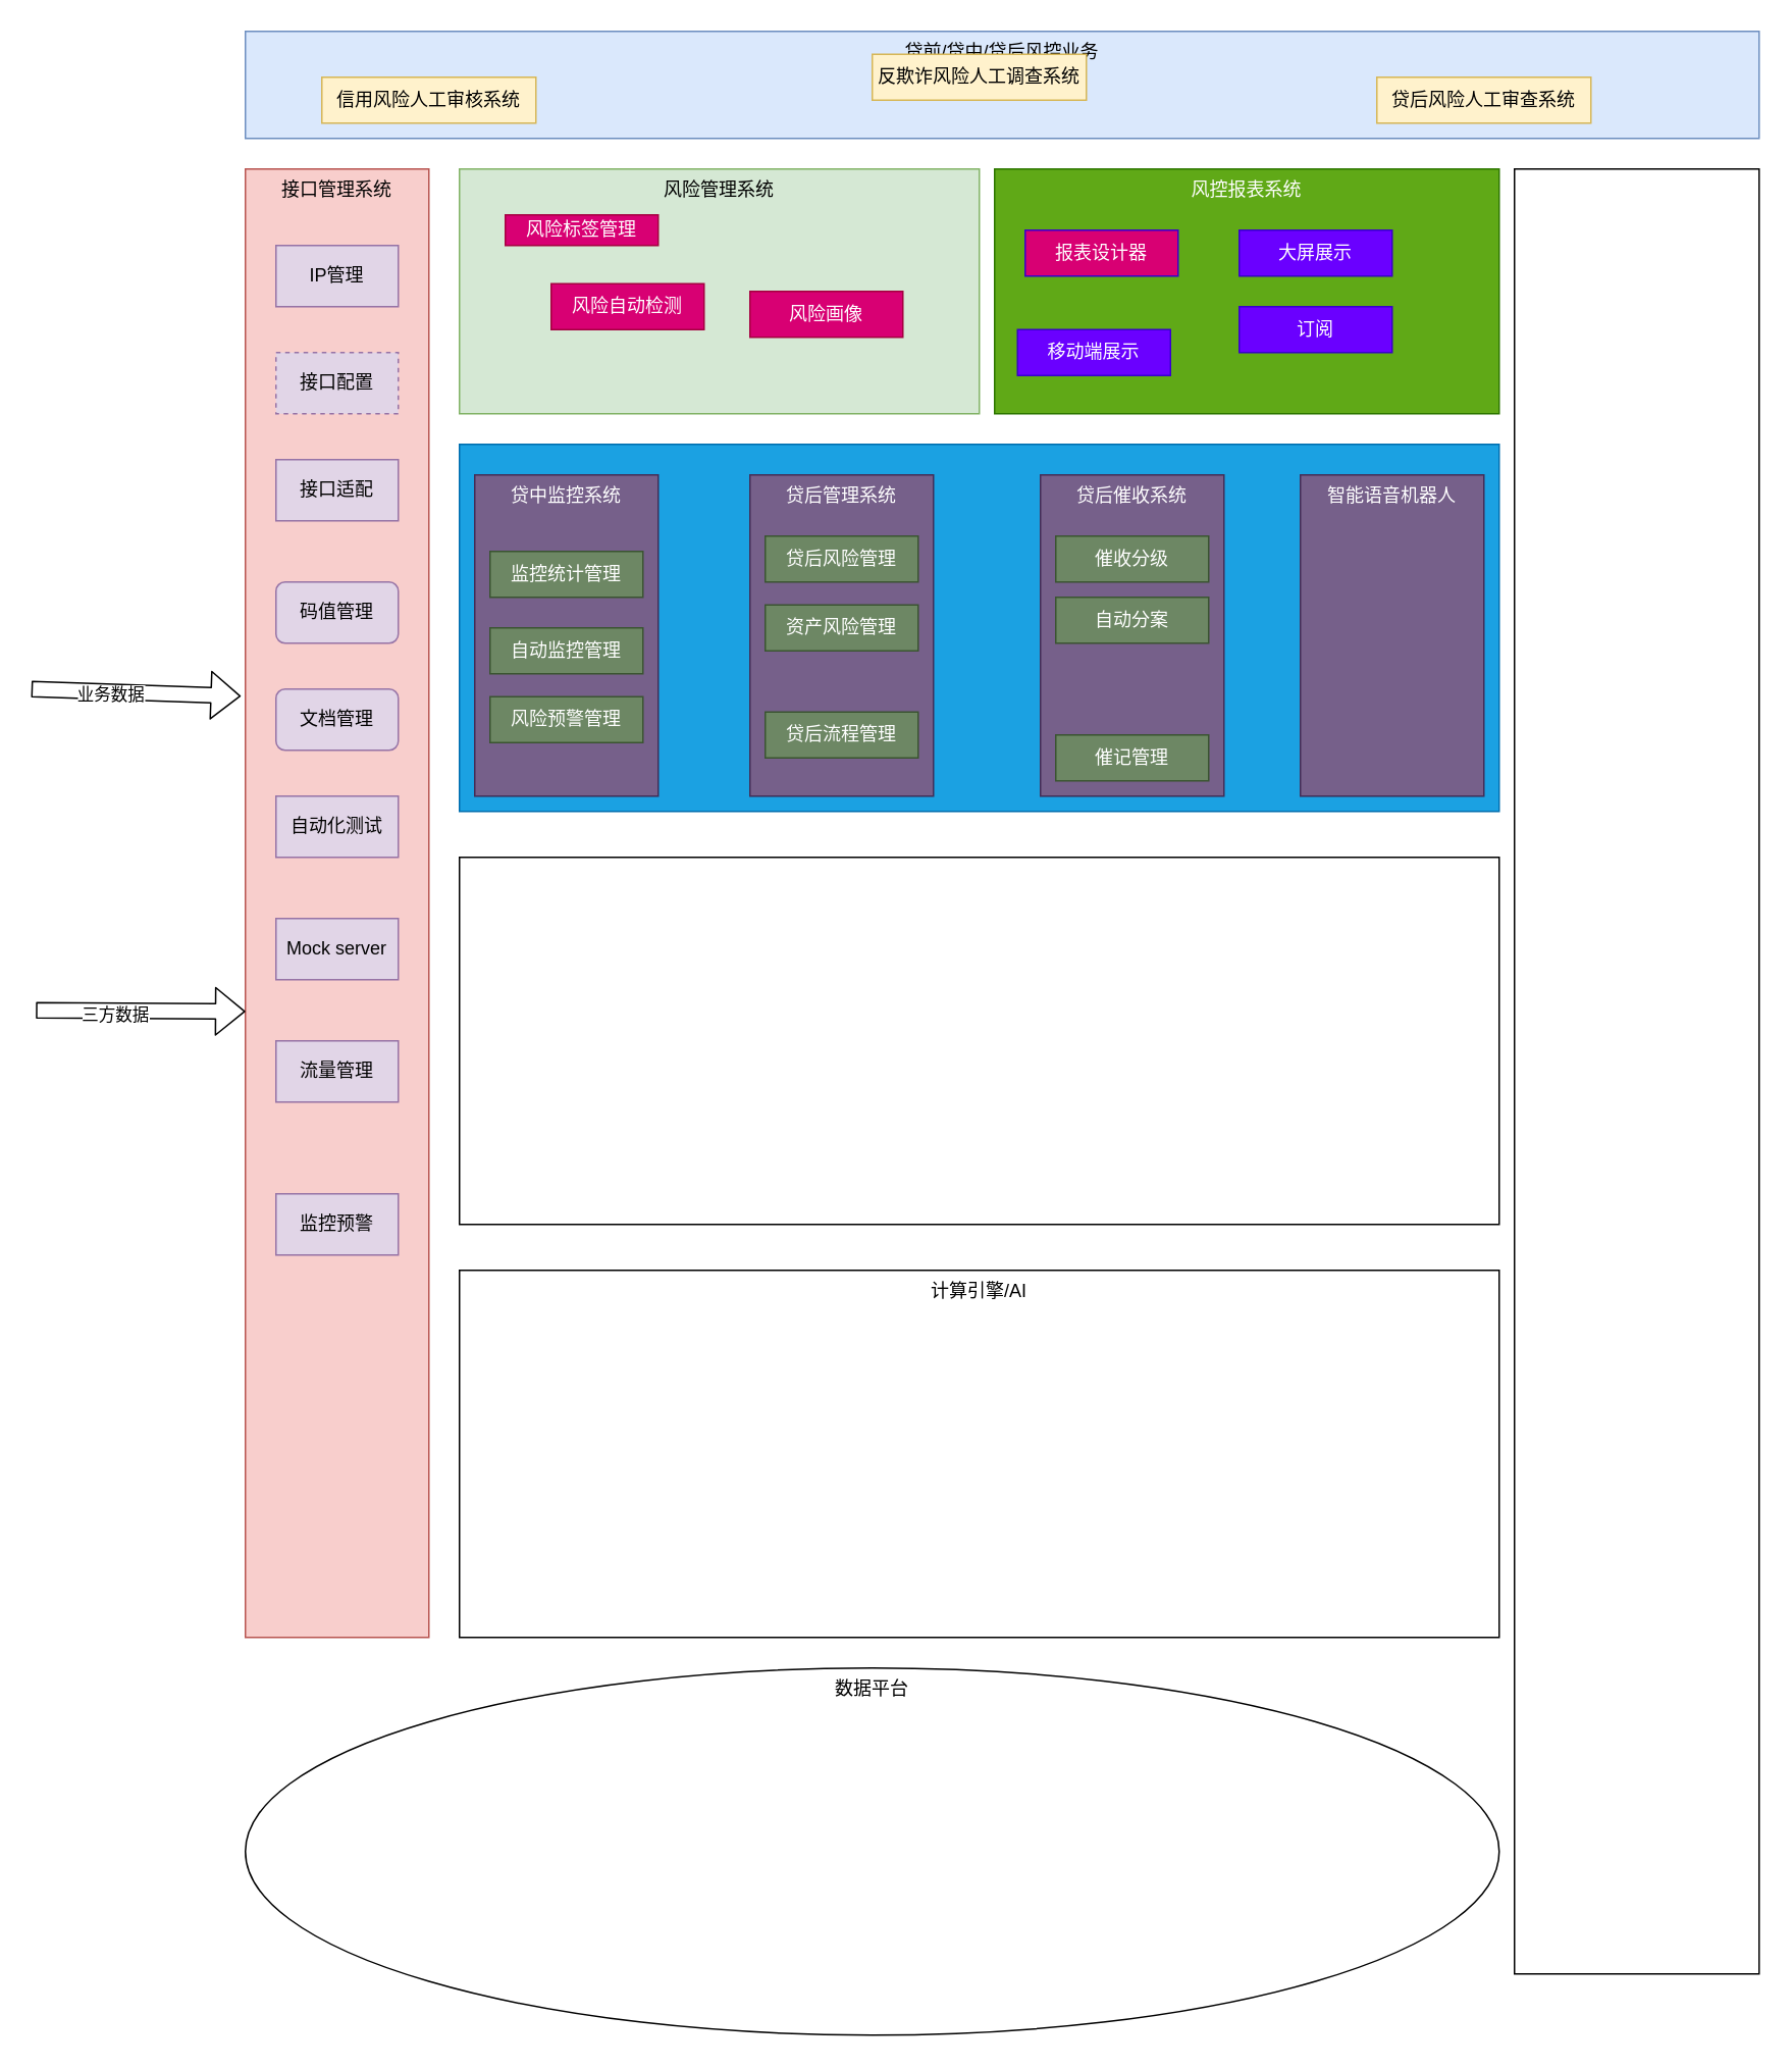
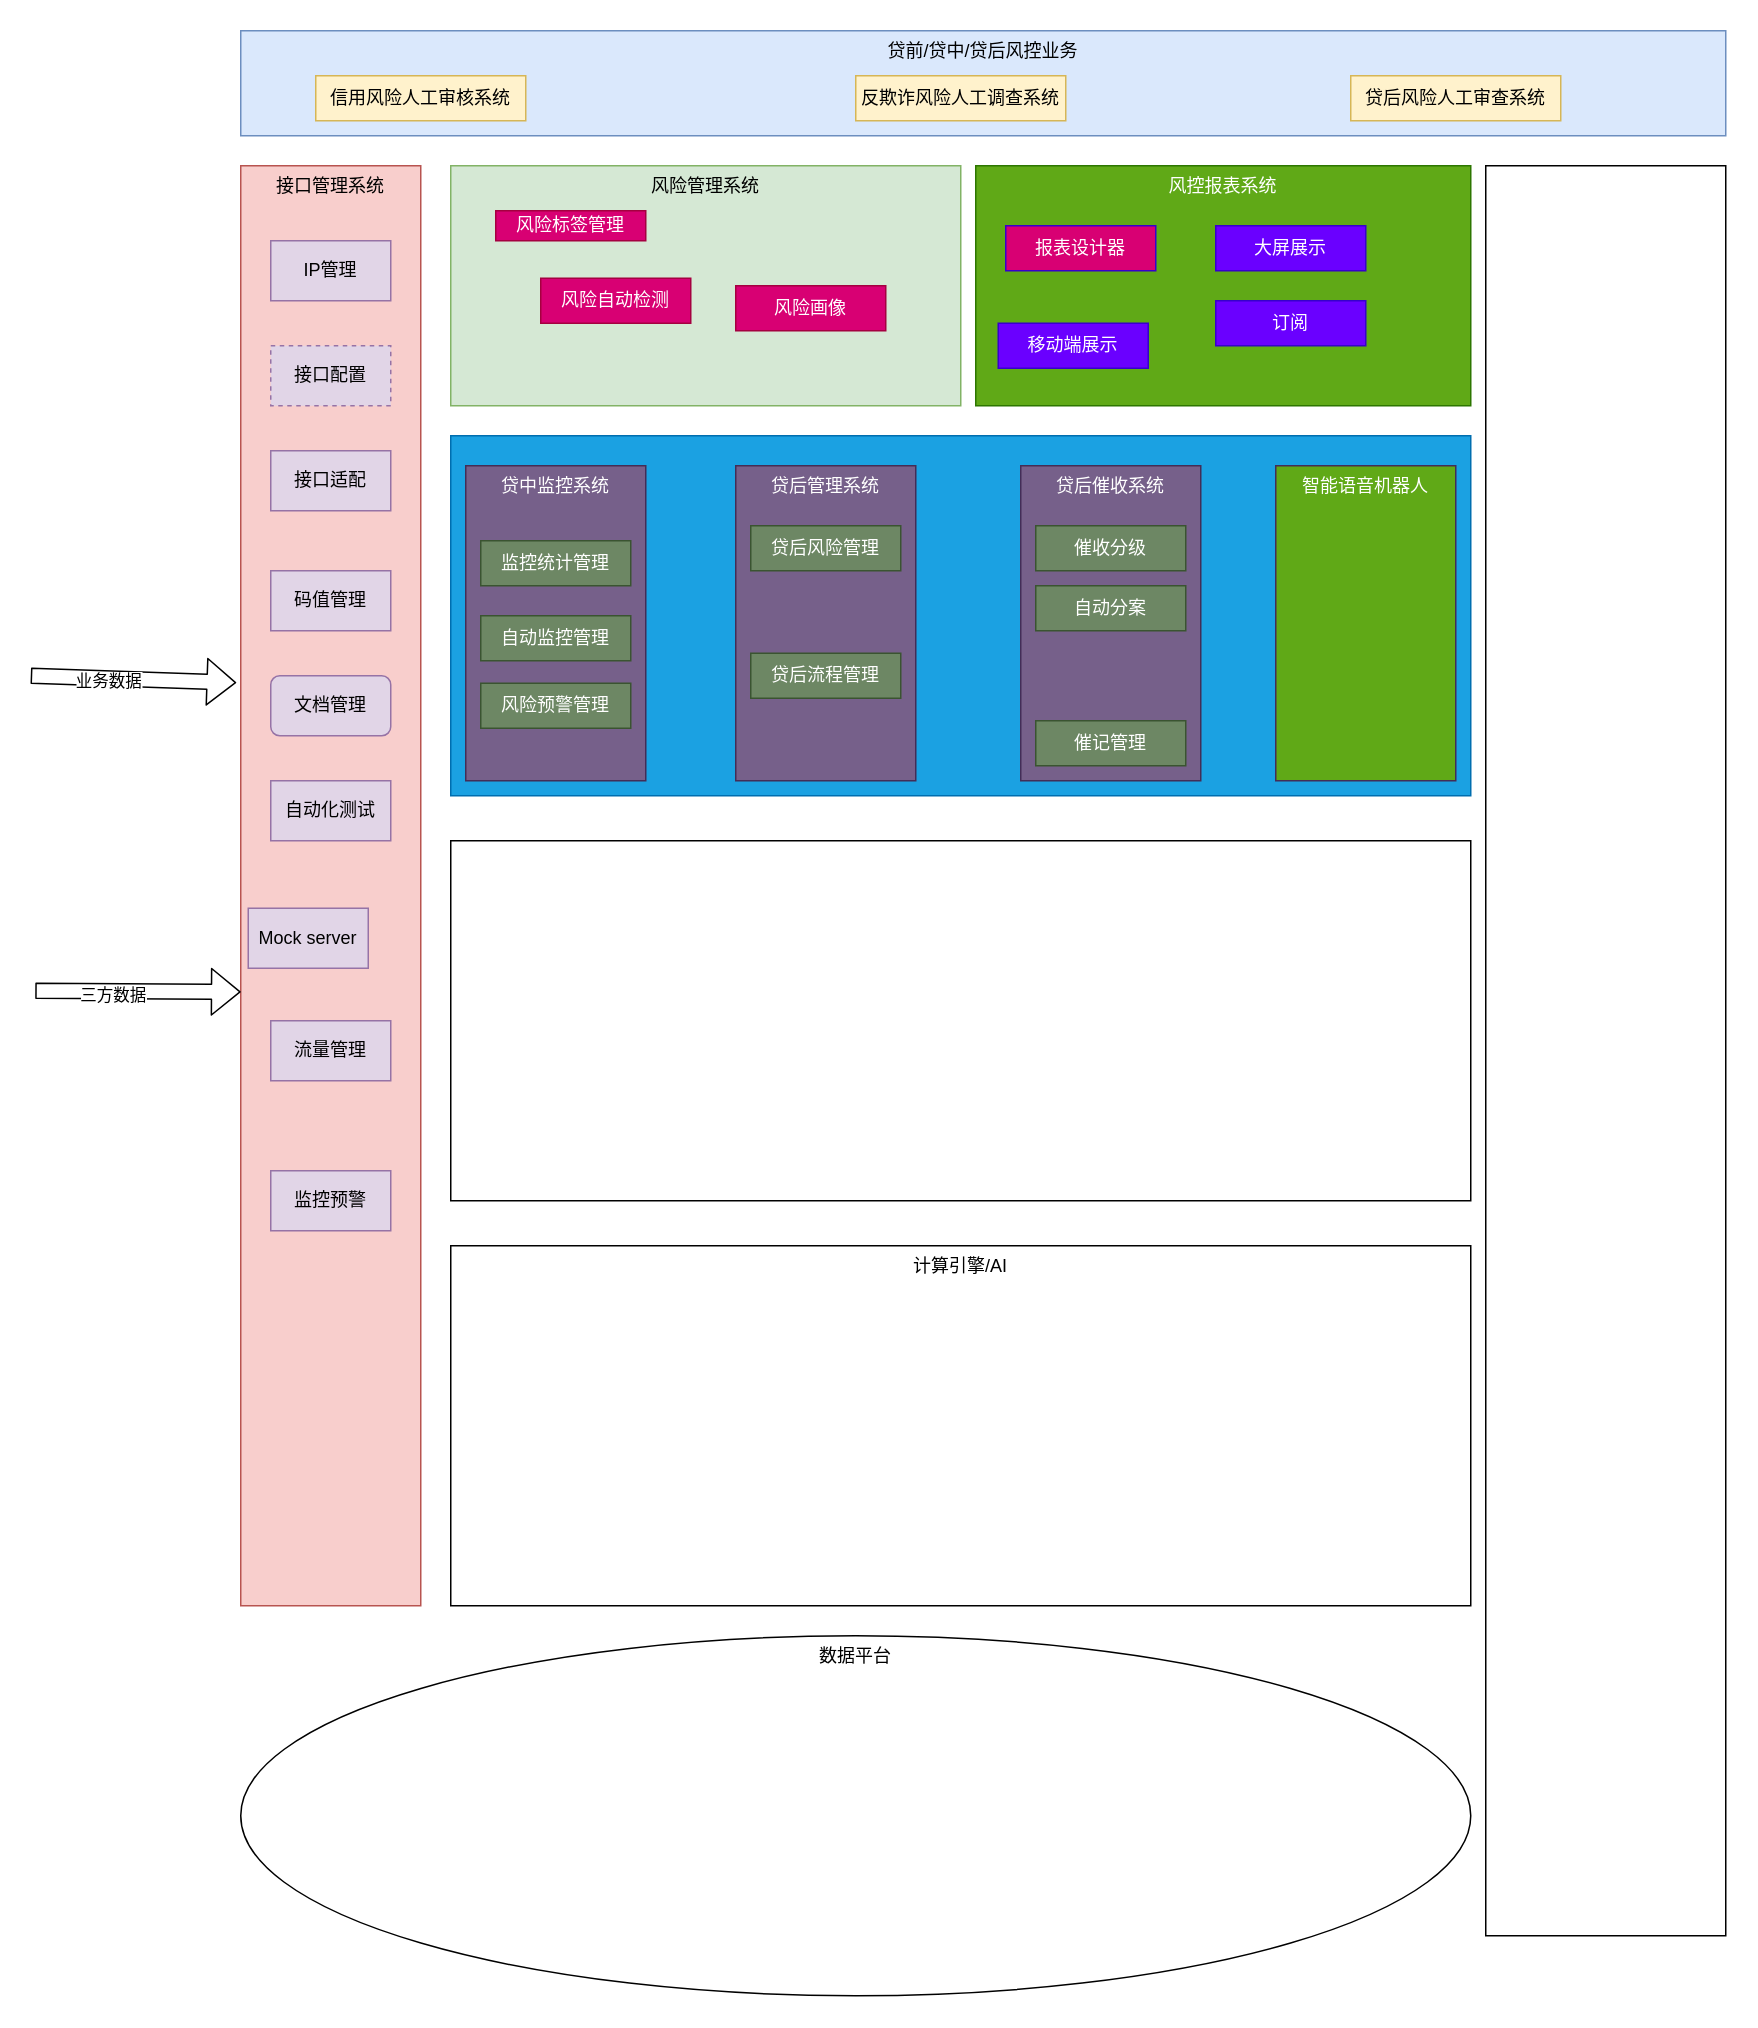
- <mxCell id="4" value="反欺诈风险人工调查系统" style="rounded=0;whiteSpace=wrap;html=1;fillColor=#fff2cc;strokeColor=#d6b656;" vertex="1" parent="1"><mxGeometry x="570" y="35" width="140" height="30" as="geometry" /></mxCell>
+ <mxCell id="4" value="反欺诈风险人工调查系统" style="rounded=0;whiteSpace=wrap;html=1;fillColor=#fff2cc;strokeColor=#d6b656;" vertex="1" parent="1"><mxGeometry x="570" y="50" width="140" height="30" as="geometry" /></mxCell>
- <mxCell id="10" value="码值管理" style="whiteSpace=wrap;html=1;fillColor=#e1d5e7;strokeColor=#9673a6;rounded=1;" vertex="1" parent="1"><mxGeometry x="180" y="380" width="80" height="40" as="geometry" /></mxCell>
+ <mxCell id="10" value="码值管理" style="rounded=0;whiteSpace=wrap;html=1;fillColor=#e1d5e7;strokeColor=#9673a6;" vertex="1" parent="1"><mxGeometry x="180" y="380" width="80" height="40" as="geometry" /></mxCell>
- <mxCell id="42" value="资产风险管理" style="rounded=0;whiteSpace=wrap;html=1;fillColor=#6d8764;strokeColor=#3A5431;fontColor=#ffffff;" vertex="1" parent="1"><mxGeometry x="500" y="395" width="100" height="30" as="geometry" /></mxCell>
- <mxCell id="37" value="智能语音机器人" style="rounded=0;whiteSpace=wrap;html=1;verticalAlign=top;fillColor=#76608a;strokeColor=#432D57;fontColor=#ffffff;" vertex="1" parent="1"><mxGeometry x="850" y="310" width="120" height="210" as="geometry" /></mxCell>
+ <mxCell id="37" value="智能语音机器人" style="rounded=0;whiteSpace=wrap;html=1;verticalAlign=top;fillColor=#60a917;strokeColor=#432D57;fontColor=#ffffff;" vertex="1" parent="1"><mxGeometry x="850" y="310" width="120" height="210" as="geometry" /></mxCell>
- <mxCell id="43" value="贷后流程管理" style="rounded=0;whiteSpace=wrap;html=1;fillColor=#6d8764;strokeColor=#3A5431;fontColor=#ffffff;" vertex="1" parent="1"><mxGeometry x="500" y="465" width="100" height="30" as="geometry" /></mxCell>
+ <mxCell id="43" value="贷后流程管理" style="rounded=0;whiteSpace=wrap;html=1;fillColor=#6d8764;strokeColor=#3A5431;fontColor=#ffffff;" vertex="1" parent="1"><mxGeometry x="500" y="435" width="100" height="30" as="geometry" /></mxCell>
- <mxCell id="13" value="Mock server" style="rounded=0;whiteSpace=wrap;html=1;fillColor=#e1d5e7;strokeColor=#9673a6;" vertex="1" parent="1"><mxGeometry x="180" y="600" width="80" height="40" as="geometry" /></mxCell>
+ <mxCell id="13" value="Mock server" style="rounded=0;whiteSpace=wrap;html=1;fillColor=#e1d5e7;strokeColor=#9673a6;" vertex="1" parent="1"><mxGeometry x="165" y="605" width="80" height="40" as="geometry" /></mxCell>
